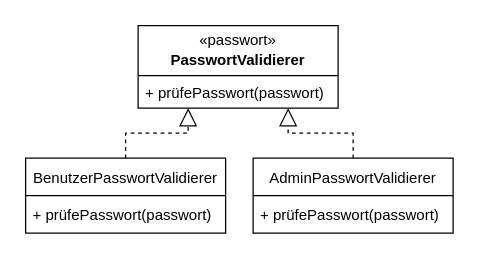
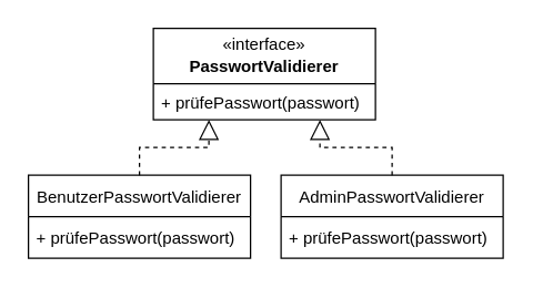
- <mxCell id="10" value="&lt;span&gt;«passwort»&lt;/span&gt;" style="text;html=1;strokeColor=none;fillColor=none;align=center;verticalAlign=middle;whiteSpace=wrap;rounded=0;" vertex="1" parent="8"><mxGeometry x="10" width="140" height="24" as="geometry" /></mxCell>
+ <mxCell id="10" value="&lt;span&gt;«interface»&lt;/span&gt;" style="text;html=1;strokeColor=none;fillColor=none;align=center;verticalAlign=middle;whiteSpace=wrap;rounded=0;" vertex="1" parent="8"><mxGeometry x="10" width="140" height="24" as="geometry" /></mxCell>
